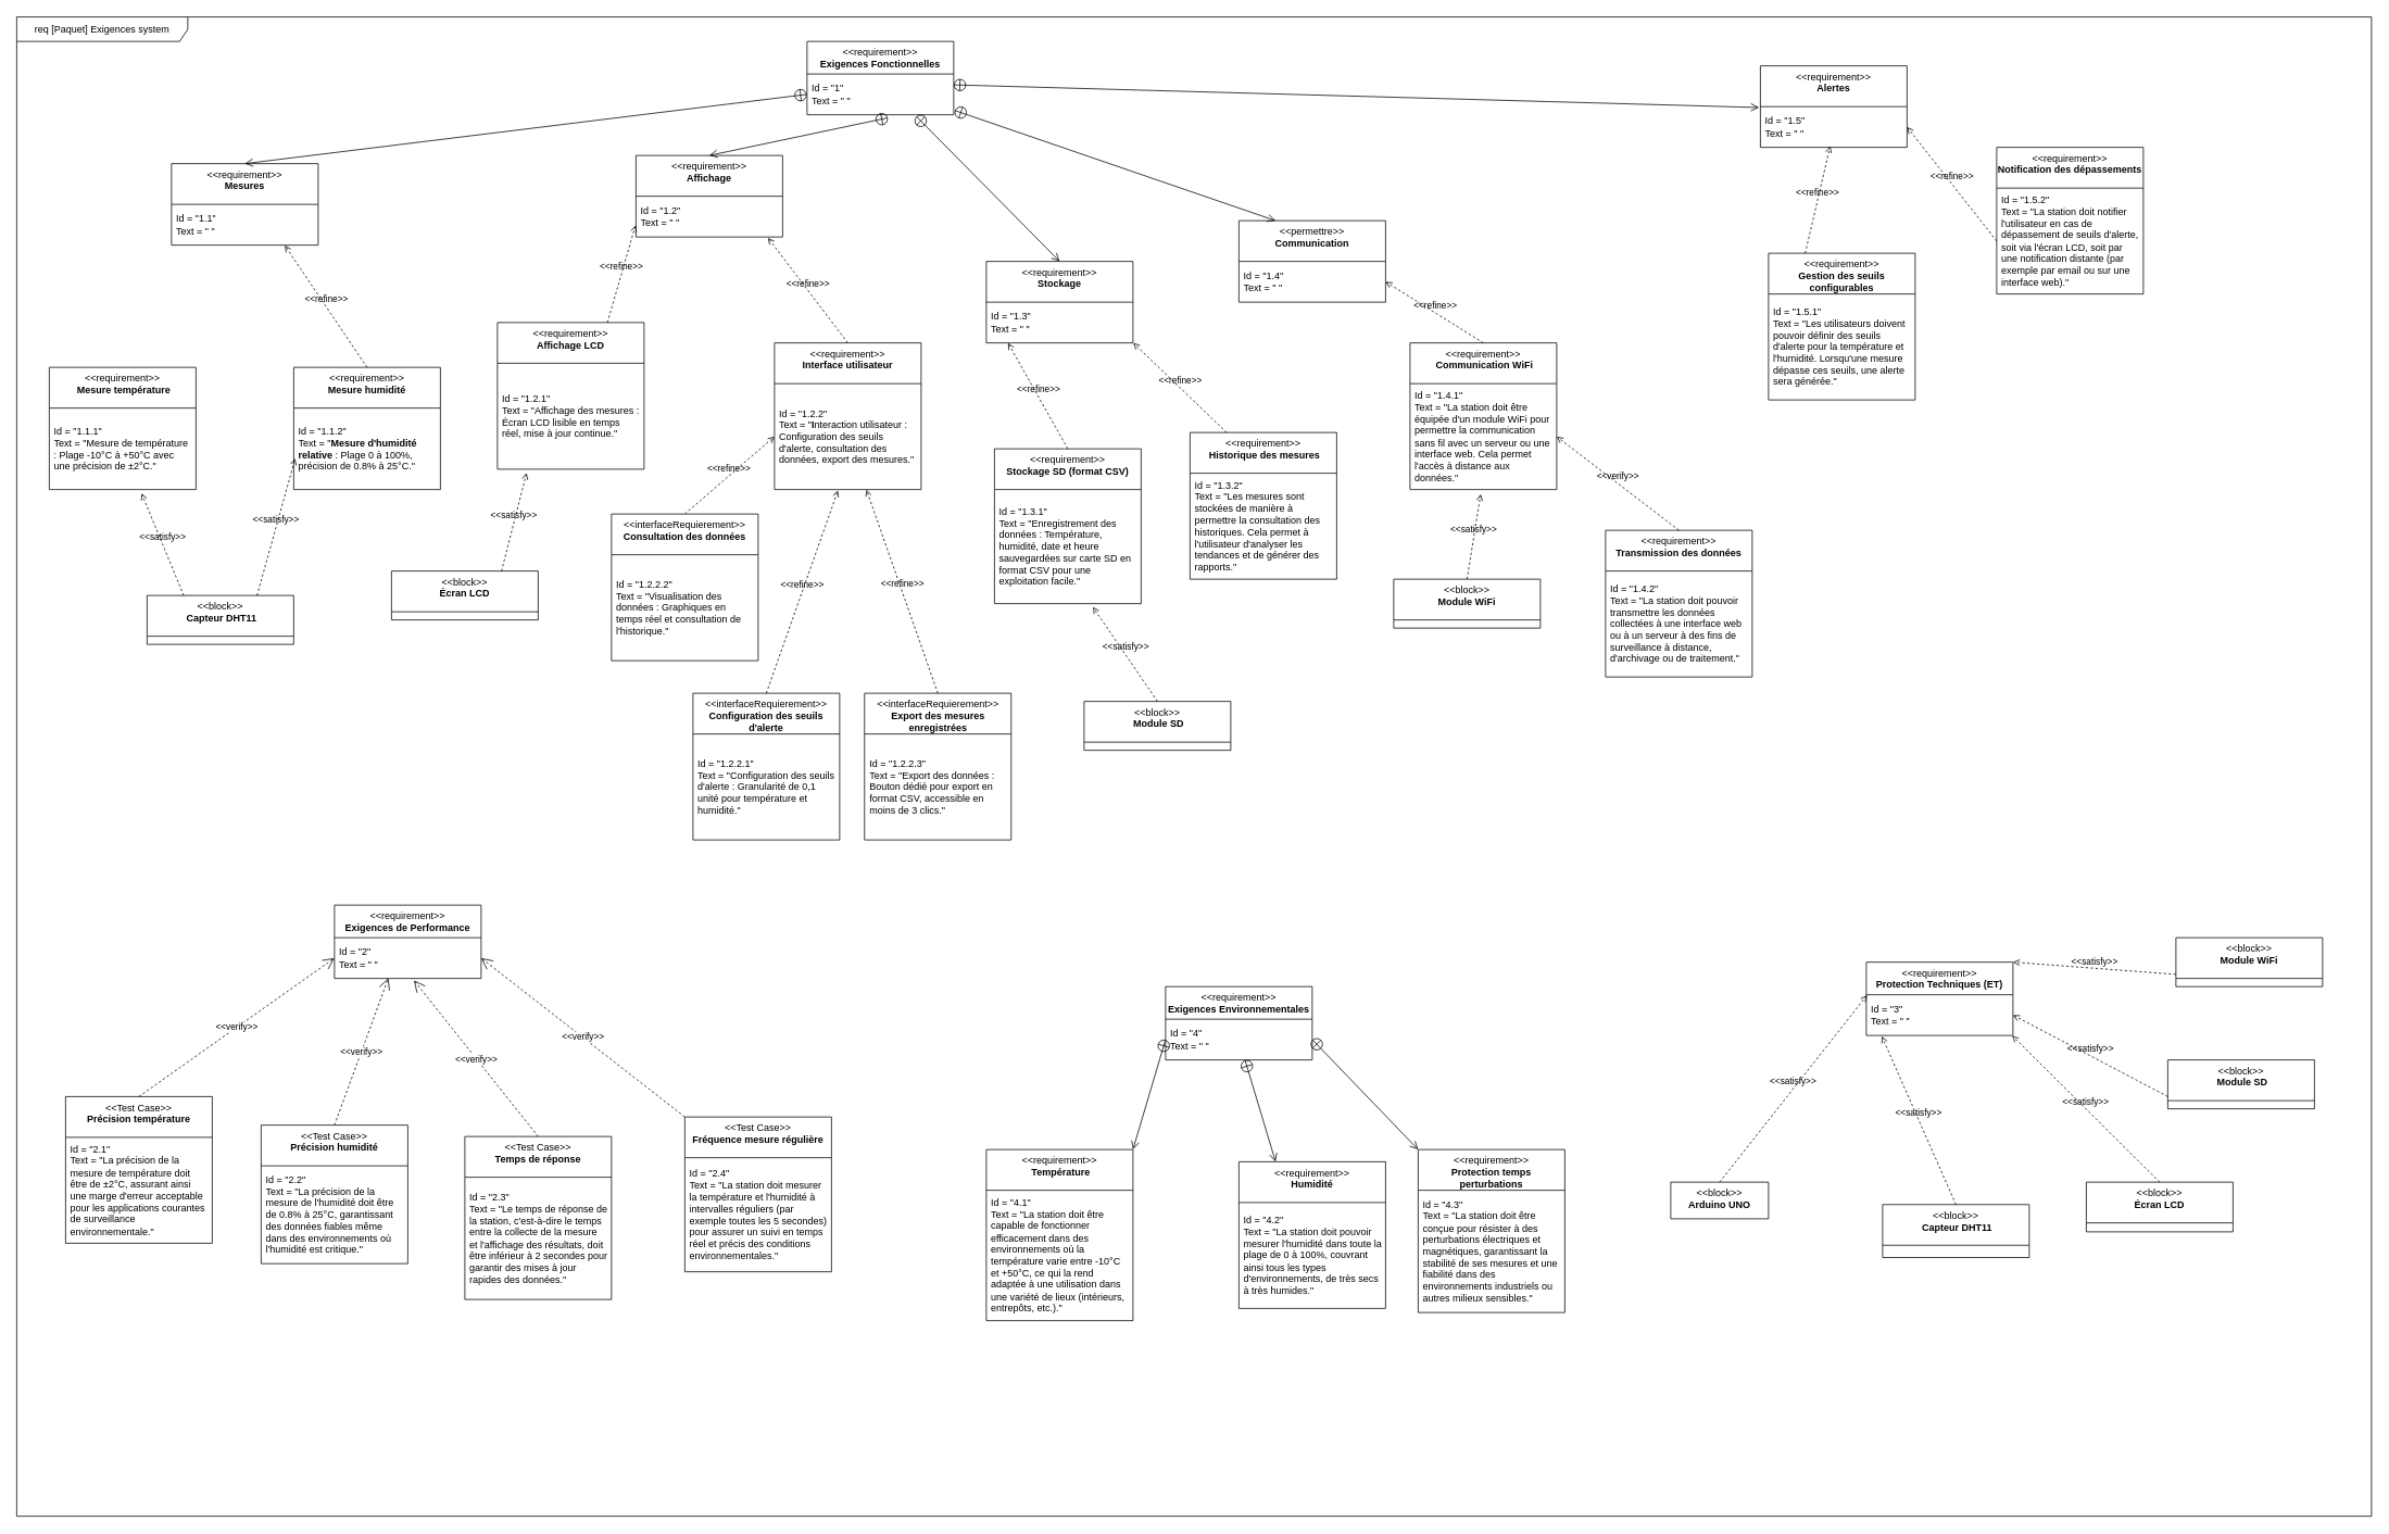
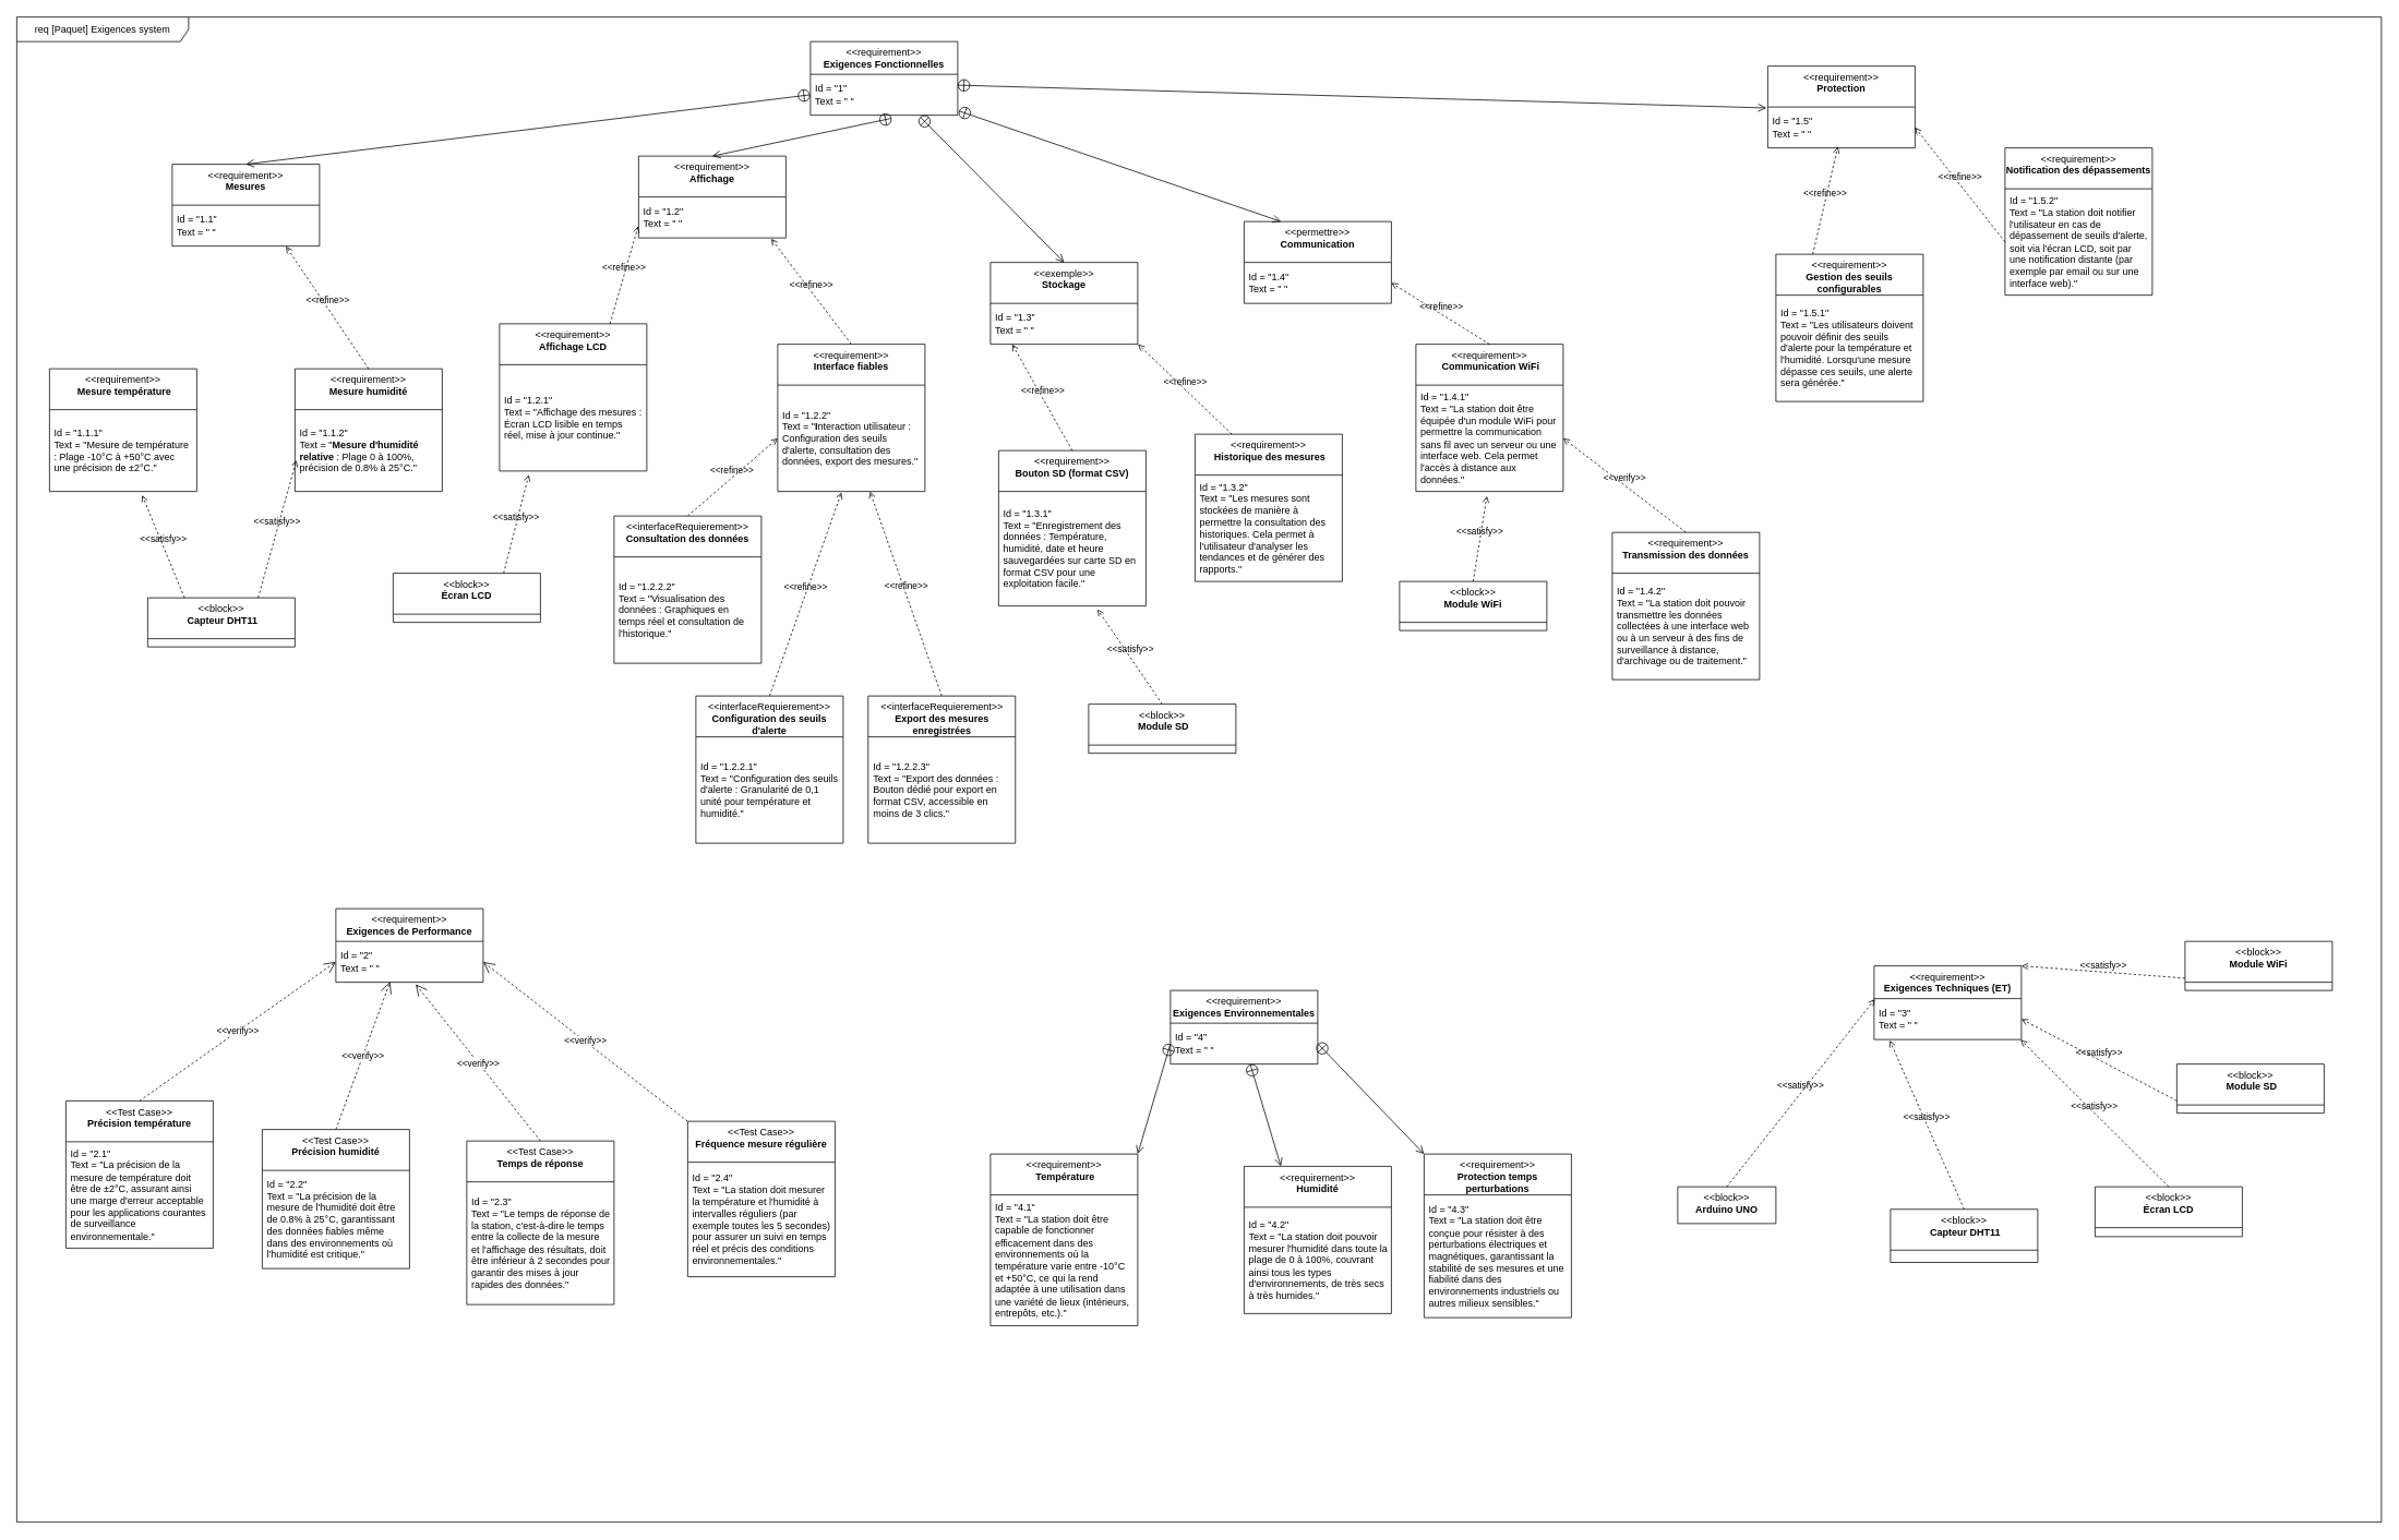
- <mxCell id="21" value="&amp;lt;&amp;lt;requirement&amp;gt;&amp;gt;&lt;br&gt;&lt;strong&gt;Alertes&lt;/strong&gt;" style="swimlane;fontStyle=0;align=center;verticalAlign=top;childLayout=stackLayout;horizontal=1;startSize=50;horizontalStack=0;resizeParent=1;resizeParentMax=0;resizeLast=0;collapsible=0;marginBottom=0;html=1;whiteSpace=wrap;" parent="2" vertex="1"><mxGeometry x="2140" y="60" width="180" height="100" as="geometry" /></mxCell>
+ <mxCell id="21" value="&amp;lt;&amp;lt;requirement&amp;gt;&amp;gt;&lt;br&gt;&lt;strong&gt;Protection&lt;/strong&gt;" style="swimlane;fontStyle=0;align=center;verticalAlign=top;childLayout=stackLayout;horizontal=1;startSize=50;horizontalStack=0;resizeParent=1;resizeParentMax=0;resizeLast=0;collapsible=0;marginBottom=0;html=1;whiteSpace=wrap;" parent="2" vertex="1"><mxGeometry x="2140" y="60" width="180" height="100" as="geometry" /></mxCell>
- <mxCell id="17" value="&amp;lt;&amp;lt;requirement&amp;gt;&amp;gt;&lt;br&gt;&lt;strong&gt;Stockage&lt;/strong&gt;" style="swimlane;fontStyle=0;align=center;verticalAlign=top;childLayout=stackLayout;horizontal=1;startSize=50;horizontalStack=0;resizeParent=1;resizeParentMax=0;resizeLast=0;collapsible=0;marginBottom=0;html=1;whiteSpace=wrap;" parent="2" vertex="1"><mxGeometry x="1190" y="300" width="180" height="100" as="geometry" /></mxCell>
+ <mxCell id="17" value="&amp;lt;&amp;lt;exemple&amp;gt;&amp;gt;&lt;br&gt;&lt;strong&gt;Stockage&lt;/strong&gt;" style="swimlane;fontStyle=0;align=center;verticalAlign=top;childLayout=stackLayout;horizontal=1;startSize=50;horizontalStack=0;resizeParent=1;resizeParentMax=0;resizeLast=0;collapsible=0;marginBottom=0;html=1;whiteSpace=wrap;" parent="2" vertex="1"><mxGeometry x="1190" y="300" width="180" height="100" as="geometry" /></mxCell>
- <mxCell id="9" value="&amp;lt;&amp;lt;requirement&amp;gt;&amp;gt;&lt;br&gt;&lt;b&gt;Interface utilisateur&lt;/b&gt;" style="swimlane;fontStyle=0;align=center;verticalAlign=top;childLayout=stackLayout;horizontal=1;startSize=50;horizontalStack=0;resizeParent=1;resizeParentMax=0;resizeLast=0;collapsible=0;marginBottom=0;html=1;whiteSpace=wrap;" parent="2" vertex="1"><mxGeometry x="930" y="400" width="180" height="180" as="geometry" /></mxCell>
+ <mxCell id="9" value="&amp;lt;&amp;lt;requirement&amp;gt;&amp;gt;&lt;br&gt;&lt;b&gt;Interface fiables&lt;/b&gt;" style="swimlane;fontStyle=0;align=center;verticalAlign=top;childLayout=stackLayout;horizontal=1;startSize=50;horizontalStack=0;resizeParent=1;resizeParentMax=0;resizeLast=0;collapsible=0;marginBottom=0;html=1;whiteSpace=wrap;" parent="2" vertex="1"><mxGeometry x="930" y="400" width="180" height="180" as="geometry" /></mxCell>
- <mxCell id="26" value="&amp;lt;&amp;lt;requirement&amp;gt;&amp;gt;&lt;br&gt;&lt;b&gt;Stockage SD (format CSV)&lt;/b&gt;" style="swimlane;fontStyle=0;align=center;verticalAlign=top;childLayout=stackLayout;horizontal=1;startSize=50;horizontalStack=0;resizeParent=1;resizeParentMax=0;resizeLast=0;collapsible=0;marginBottom=0;html=1;whiteSpace=wrap;" parent="2" vertex="1"><mxGeometry x="1200" y="530" width="180" height="190" as="geometry" /></mxCell>
+ <mxCell id="26" value="&amp;lt;&amp;lt;requirement&amp;gt;&amp;gt;&lt;br&gt;&lt;b&gt;Bouton SD (format CSV)&lt;/b&gt;" style="swimlane;fontStyle=0;align=center;verticalAlign=top;childLayout=stackLayout;horizontal=1;startSize=50;horizontalStack=0;resizeParent=1;resizeParentMax=0;resizeLast=0;collapsible=0;marginBottom=0;html=1;whiteSpace=wrap;" parent="2" vertex="1"><mxGeometry x="1200" y="530" width="180" height="190" as="geometry" /></mxCell>
- <mxCell id="38" value="&amp;lt;&amp;lt;requirement&amp;gt;&amp;gt;&lt;br&gt;&lt;b&gt;Protection Techniques (ET)&lt;/b&gt;" style="swimlane;fontStyle=0;align=center;verticalAlign=top;childLayout=stackLayout;horizontal=1;startSize=40;horizontalStack=0;resizeParent=1;resizeParentMax=0;resizeLast=0;collapsible=0;marginBottom=0;html=1;whiteSpace=wrap;" parent="2" vertex="1"><mxGeometry x="2270" y="1160" width="180" height="90" as="geometry" /></mxCell>
+ <mxCell id="38" value="&amp;lt;&amp;lt;requirement&amp;gt;&amp;gt;&lt;br&gt;&lt;b&gt;Exigences Techniques (ET)&lt;/b&gt;" style="swimlane;fontStyle=0;align=center;verticalAlign=top;childLayout=stackLayout;horizontal=1;startSize=40;horizontalStack=0;resizeParent=1;resizeParentMax=0;resizeLast=0;collapsible=0;marginBottom=0;html=1;whiteSpace=wrap;" parent="2" vertex="1"><mxGeometry x="2270" y="1160" width="180" height="90" as="geometry" /></mxCell>
